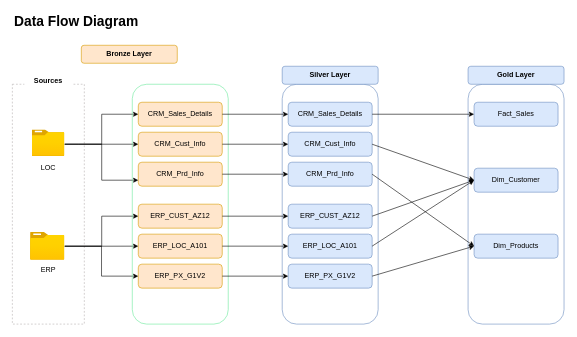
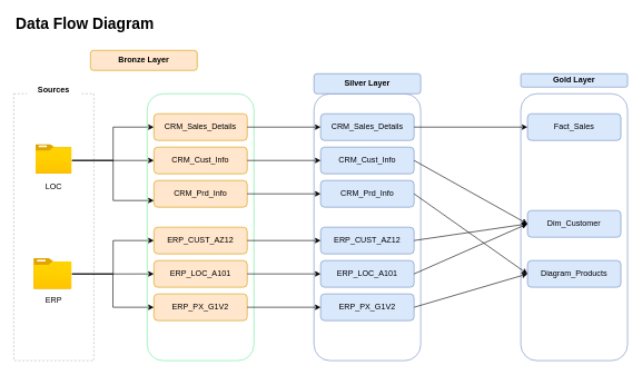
- <mxCell id="40" value="Gold Layer" style="rounded=1;whiteSpace=wrap;html=1;fillColor=#dae8fc;strokeColor=#6c8ebf;fontStyle=1;" vertex="1" parent="1"><mxGeometry x="780" y="110" width="160" height="30" as="geometry" /></mxCell>
+ <mxCell id="40" value="Gold Layer" style="rounded=1;whiteSpace=wrap;html=1;fillColor=#dae8fc;strokeColor=#6c8ebf;fontStyle=1;" vertex="1" parent="1"><mxGeometry x="780" y="110" width="160" height="20" as="geometry" /></mxCell>
- <mxCell id="42" value="Dim_Customer" style="rounded=1;whiteSpace=wrap;html=1;fillColor=#dae8fc;strokeColor=#6c8ebf;" vertex="1" parent="1"><mxGeometry x="790" y="280" width="140" height="40" as="geometry" /></mxCell>
+ <mxCell id="42" value="Dim_Customer" style="rounded=1;whiteSpace=wrap;html=1;fillColor=#dae8fc;strokeColor=#6c8ebf;" vertex="1" parent="1"><mxGeometry x="790" y="315" width="140" height="40" as="geometry" /></mxCell>
- <mxCell id="43" value="Dim_Products" style="rounded=1;whiteSpace=wrap;html=1;fillColor=#dae8fc;strokeColor=#6c8ebf;" vertex="1" parent="1"><mxGeometry x="790" y="390" width="140" height="40" as="geometry" /></mxCell>
+ <mxCell id="43" value="Diagram_Products" style="rounded=1;whiteSpace=wrap;html=1;fillColor=#dae8fc;strokeColor=#6c8ebf;" vertex="1" parent="1"><mxGeometry x="790" y="390" width="140" height="40" as="geometry" /></mxCell>
